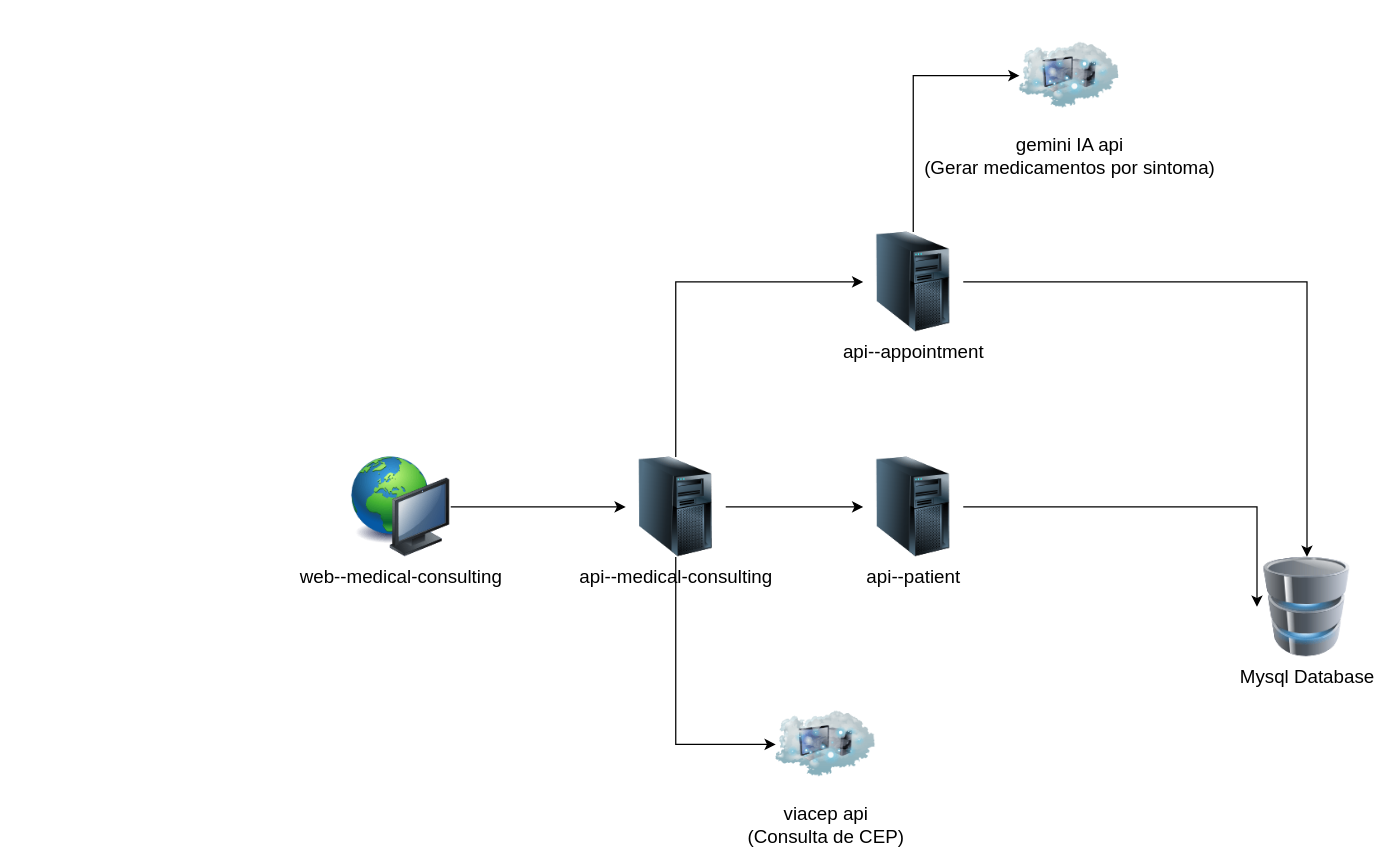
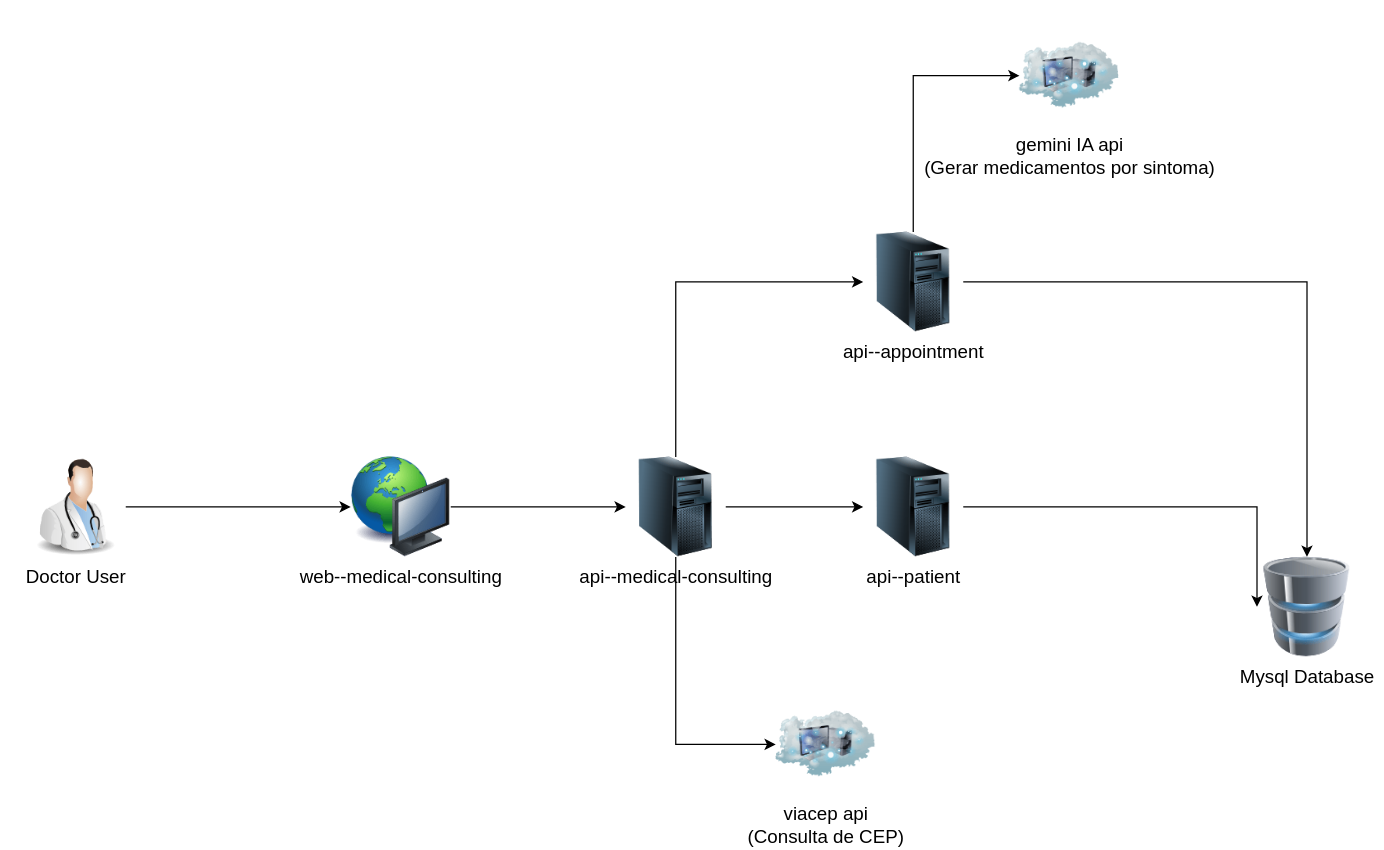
+ <mxCell id="17" value="Doctor User" style="image;html=1;image=img/lib/clip_art/people/Doctor_Man_128x128.png;fontColor=light-dark(#000000,#000000);labelBackgroundColor=light-dark(default, #ffffff);fontSize=15;" vertex="1" parent="1"><mxGeometry x="20" y="365" width="80" height="80" as="geometry" /></mxCell>
+ <mxCell id="16" style="edgeStyle=orthogonalEdgeStyle;rounded=0;orthogonalLoop=1;jettySize=auto;html=1;entryX=0;entryY=0.5;entryDx=0;entryDy=0;strokeColor=light-dark(#000000,#000000);" edge="1" parent="1" source="17" target="3"><mxGeometry relative="1" as="geometry" /></mxCell>
